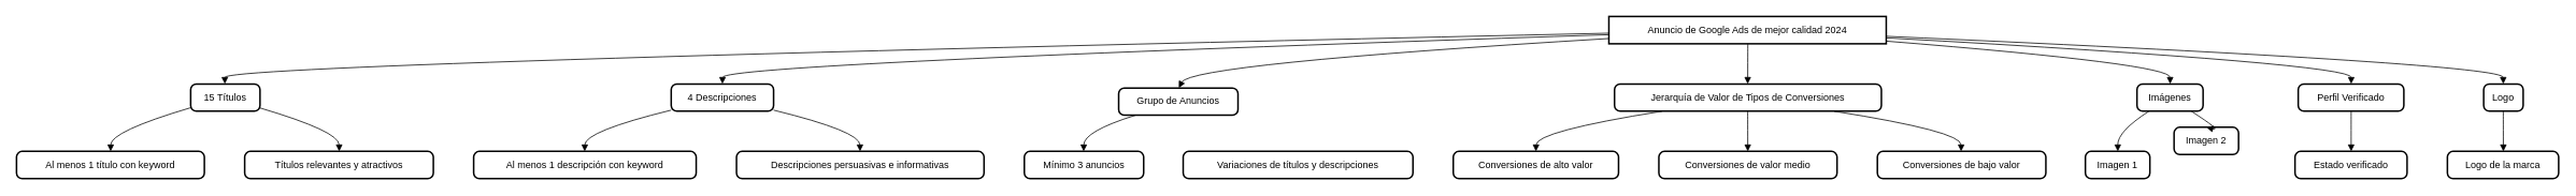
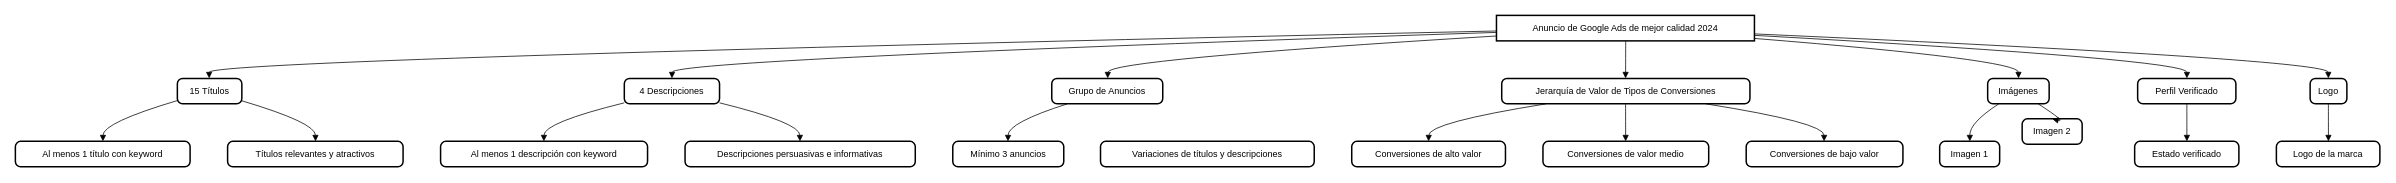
- <mxCell id="5" value="Grupo de Anuncios" style="rounded=1;absoluteArcSize=1;arcSize=14;whiteSpace=wrap;strokeWidth=2;" vertex="1" parent="1"><mxGeometry x="1387" y="109" width="148" height="34" as="geometry" /></mxCell>
+ <mxCell id="5" value="Grupo de Anuncios" style="rounded=1;absoluteArcSize=1;arcSize=14;whiteSpace=wrap;strokeWidth=2;" vertex="1" parent="1"><mxGeometry x="1402" y="104" width="148" height="34" as="geometry" /></mxCell>
